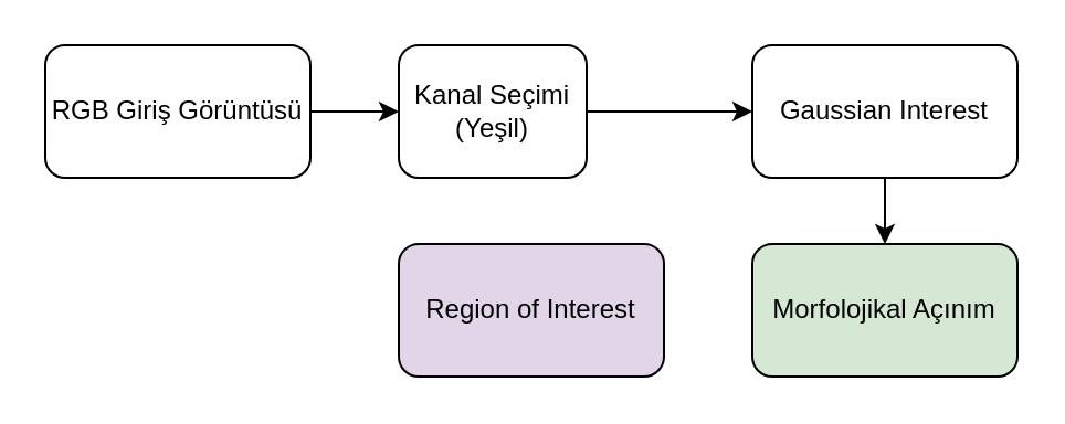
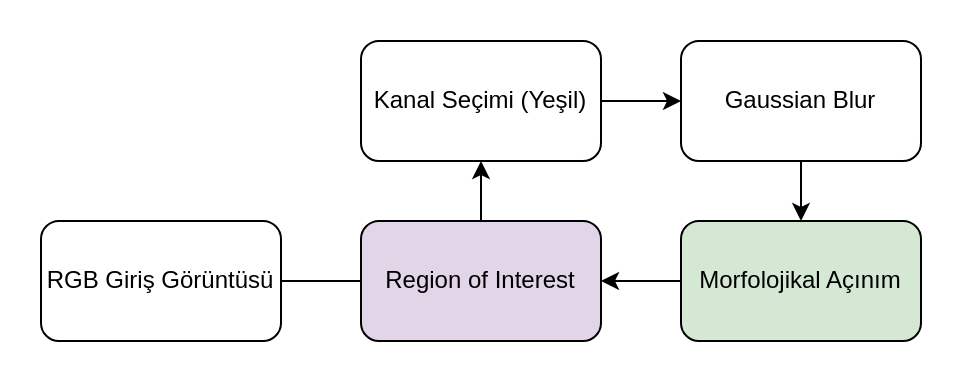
- <mxCell id="3" value="RGB Giriş Görüntüsü" style="rounded=1;whiteSpace=wrap;html=1;" parent="1" vertex="1"><mxGeometry x="20" y="20" width="120" height="60" as="geometry" /></mxCell>
+ <mxCell id="3" value="RGB Giriş Görüntüsü" style="rounded=1;whiteSpace=wrap;html=1;" parent="1" vertex="1"><mxGeometry x="20" y="110" width="120" height="60" as="geometry" /></mxCell>
- <mxCell id="5" value="Kanal Seçimi (Yeşil)" style="rounded=1;whiteSpace=wrap;html=1;" parent="1" vertex="1"><mxGeometry x="180" y="20" width="85" height="60" as="geometry" /></mxCell>
+ <mxCell id="5" value="Kanal Seçimi (Yeşil)" style="rounded=1;whiteSpace=wrap;html=1;" parent="1" vertex="1"><mxGeometry x="180" y="20" width="120" height="60" as="geometry" /></mxCell>
- <mxCell id="7" value="Gaussian Interest" style="rounded=1;whiteSpace=wrap;html=1;" parent="1" vertex="1"><mxGeometry x="340" y="20" width="120" height="60" as="geometry" /></mxCell>
+ <mxCell id="7" value="Gaussian Blur" style="rounded=1;whiteSpace=wrap;html=1;" parent="1" vertex="1"><mxGeometry x="340" y="20" width="120" height="60" as="geometry" /></mxCell>
+ <mxCell id="8" value="" style="edgeStyle=orthogonalEdgeStyle;rounded=0;orthogonalLoop=1;jettySize=auto;html=1;" parent="1" source="9" target="10" edge="1"><mxGeometry relative="1" as="geometry" /></mxCell>
